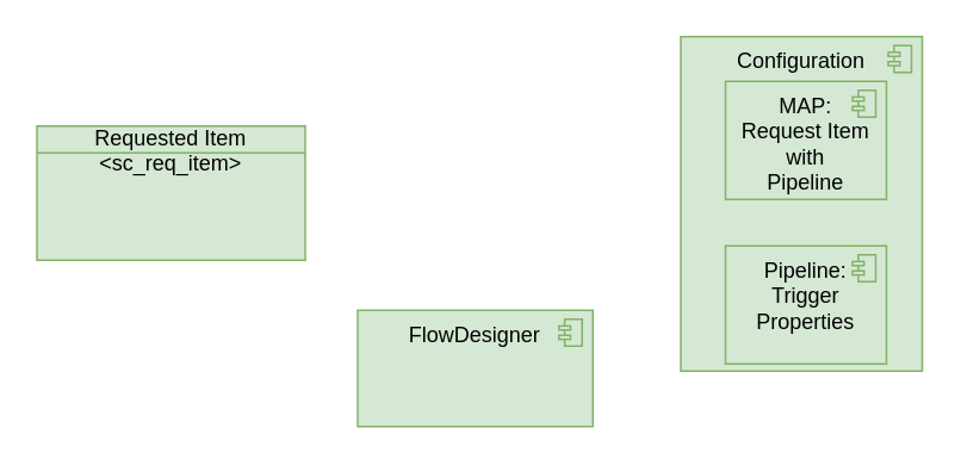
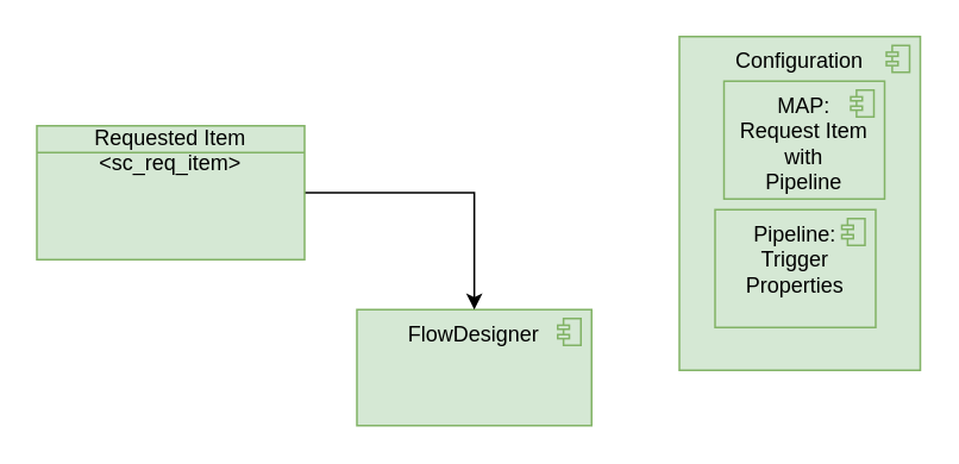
+ <mxCell id="3" style="edgeStyle=orthogonalEdgeStyle;rounded=0;orthogonalLoop=1;jettySize=auto;html=1;" edge="1" parent="1" source="4" target="2"><mxGeometry relative="1" as="geometry" /></mxCell>
- <mxCell id="7" value="&lt;div&gt;Pipeline: &lt;br&gt;&lt;/div&gt;&lt;div&gt;Trigger Properties &lt;/div&gt;" style="html=1;outlineConnect=0;whiteSpace=wrap;fillColor=#d5e8d4;shape=mxgraph.archimate3.application;appType=comp;archiType=square;verticalAlign=top;strokeColor=#82b366;" vertex="1" parent="1"><mxGeometry x="405" y="137" width="90" height="66" as="geometry" /></mxCell>
+ <mxCell id="7" value="&lt;div&gt;Pipeline: &lt;br&gt;&lt;/div&gt;&lt;div&gt;Trigger Properties &lt;/div&gt;" style="html=1;outlineConnect=0;whiteSpace=wrap;fillColor=#d5e8d4;shape=mxgraph.archimate3.application;appType=comp;archiType=square;verticalAlign=top;strokeColor=#82b366;" vertex="1" parent="1"><mxGeometry x="400" y="117" width="90" height="66" as="geometry" /></mxCell>
